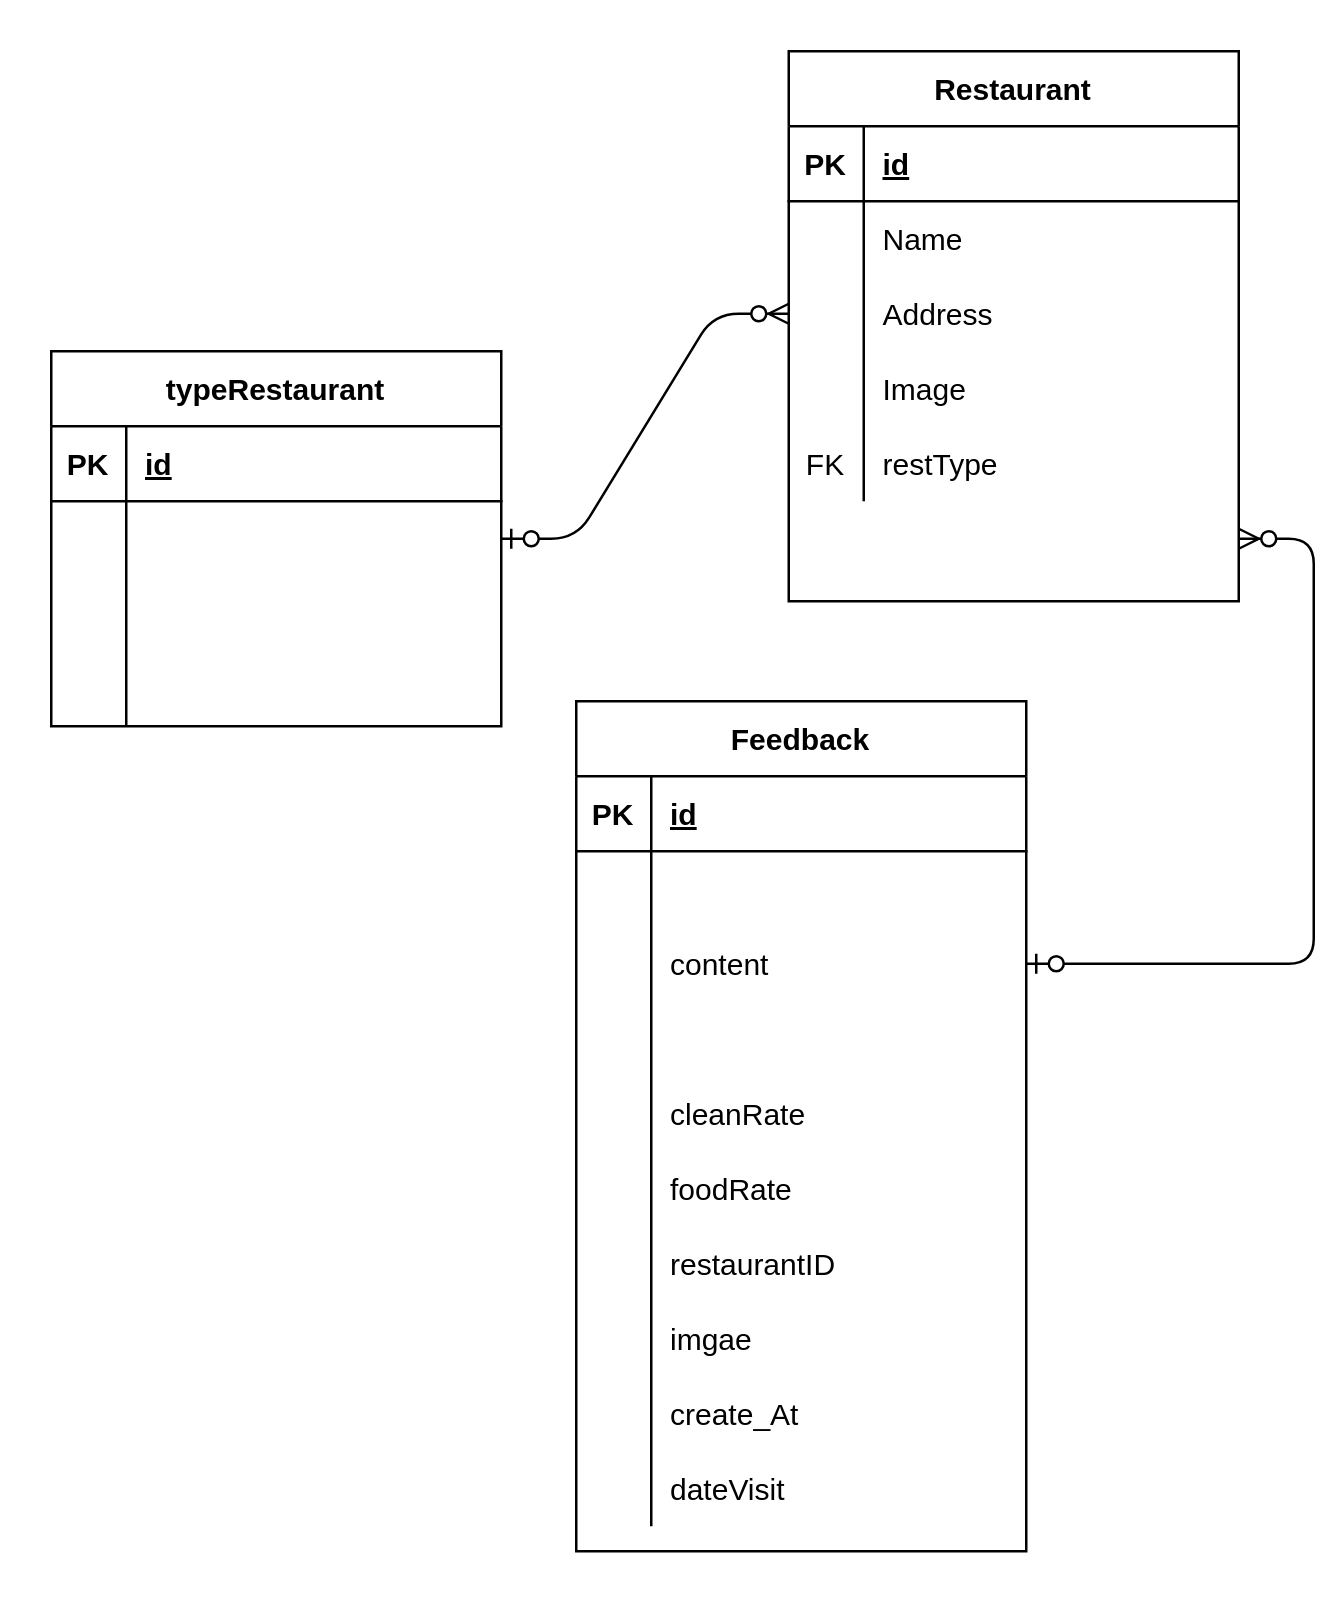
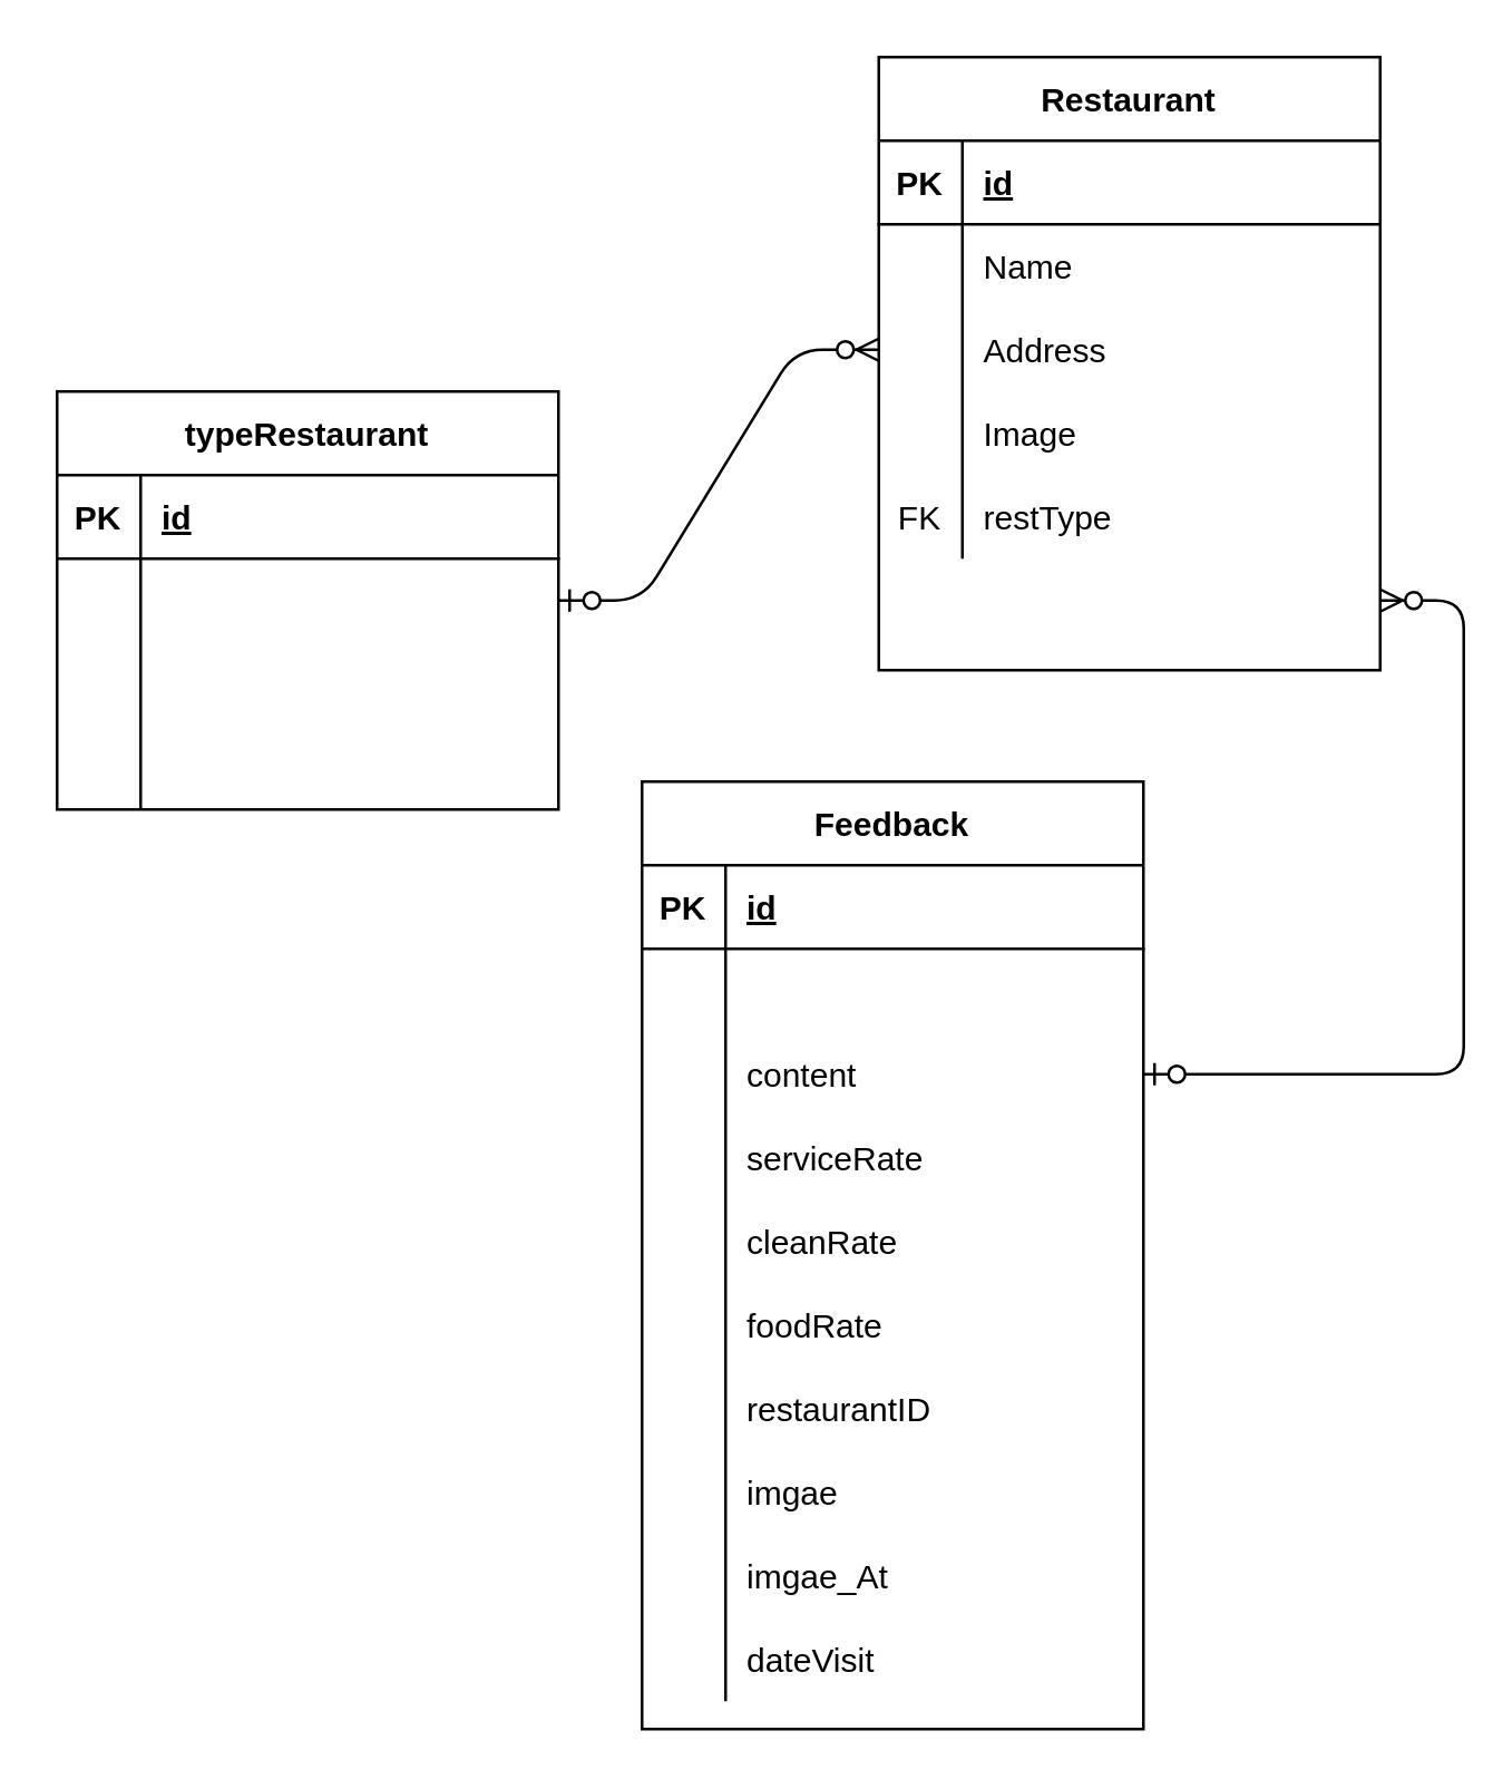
+ <mxCell id="45" value="serviceRate" style="shape=partialRectangle;connectable=0;fillColor=none;top=0;left=0;bottom=0;right=0;align=left;spacingLeft=6;overflow=hidden;" parent="43" vertex="1"><mxGeometry x="30" width="150" height="30" as="geometry" /></mxCell>
- <mxCell id="60" value="create_At" style="shape=partialRectangle;connectable=0;fillColor=none;top=0;left=0;bottom=0;right=0;align=left;spacingLeft=6;overflow=hidden;" vertex="1" parent="58"><mxGeometry x="30" width="150" height="30" as="geometry" /></mxCell>
+ <mxCell id="60" value="imgae_At" style="shape=partialRectangle;connectable=0;fillColor=none;top=0;left=0;bottom=0;right=0;align=left;spacingLeft=6;overflow=hidden;" vertex="1" parent="58"><mxGeometry x="30" width="150" height="30" as="geometry" /></mxCell>
